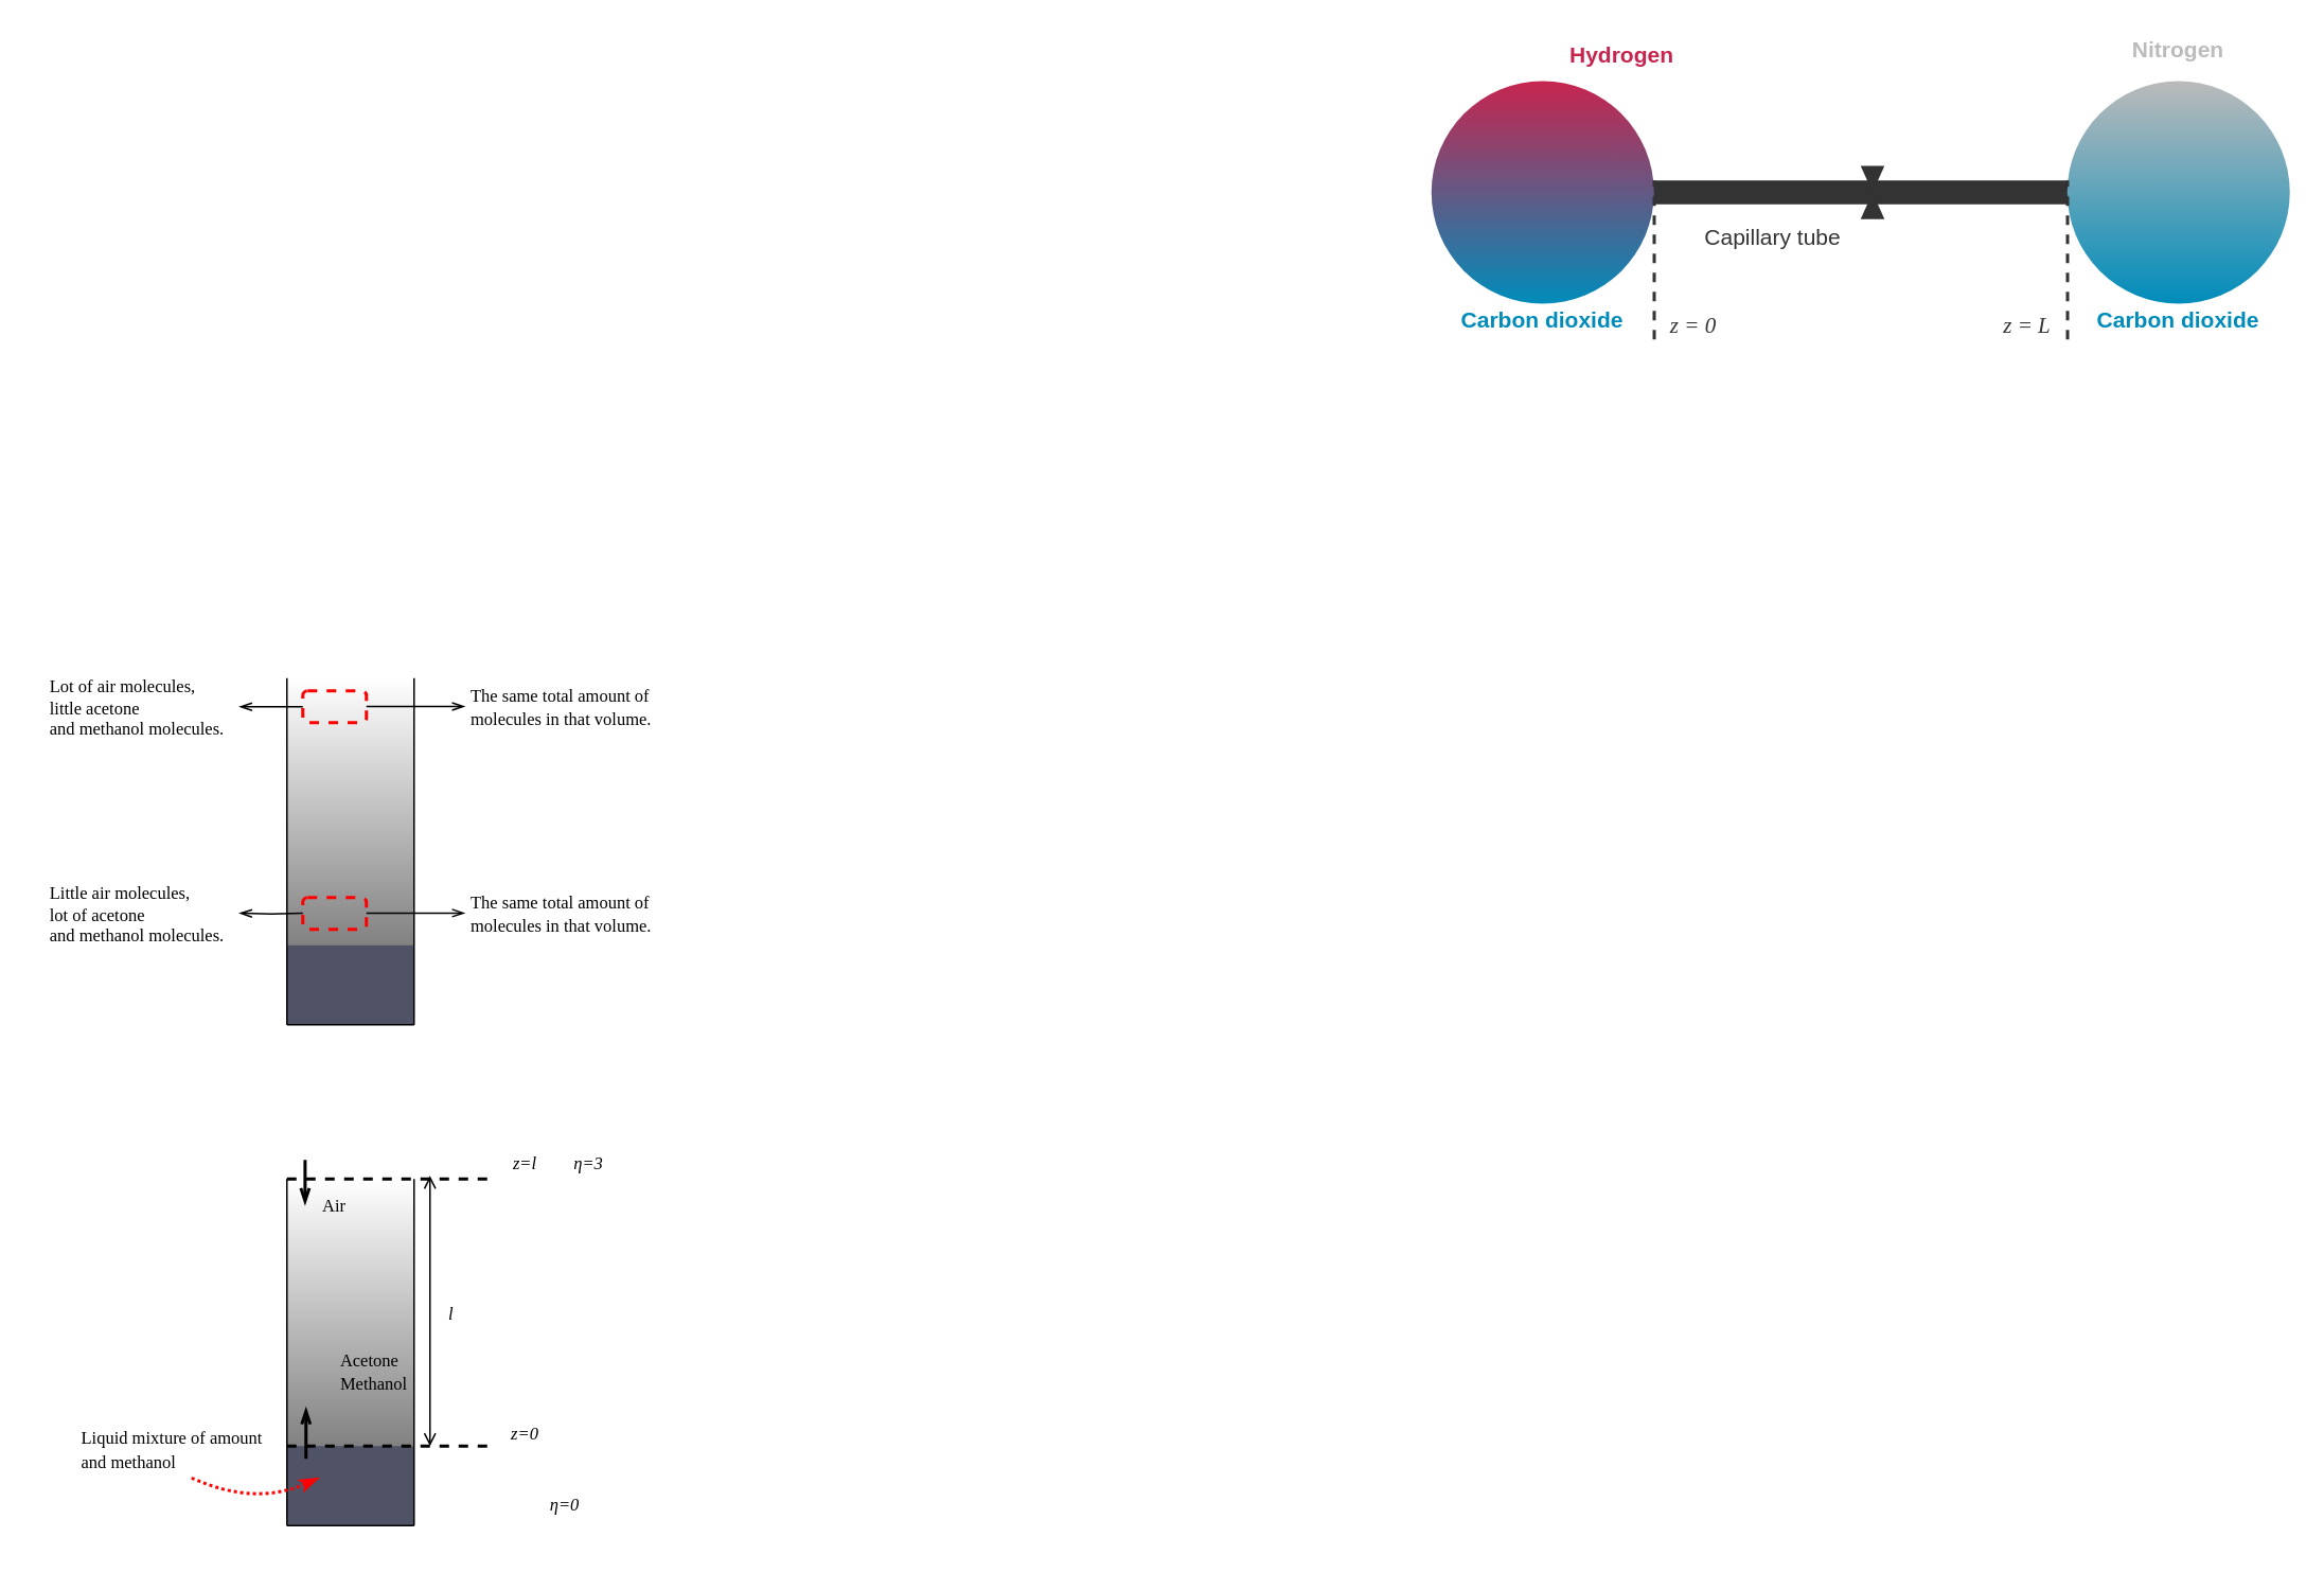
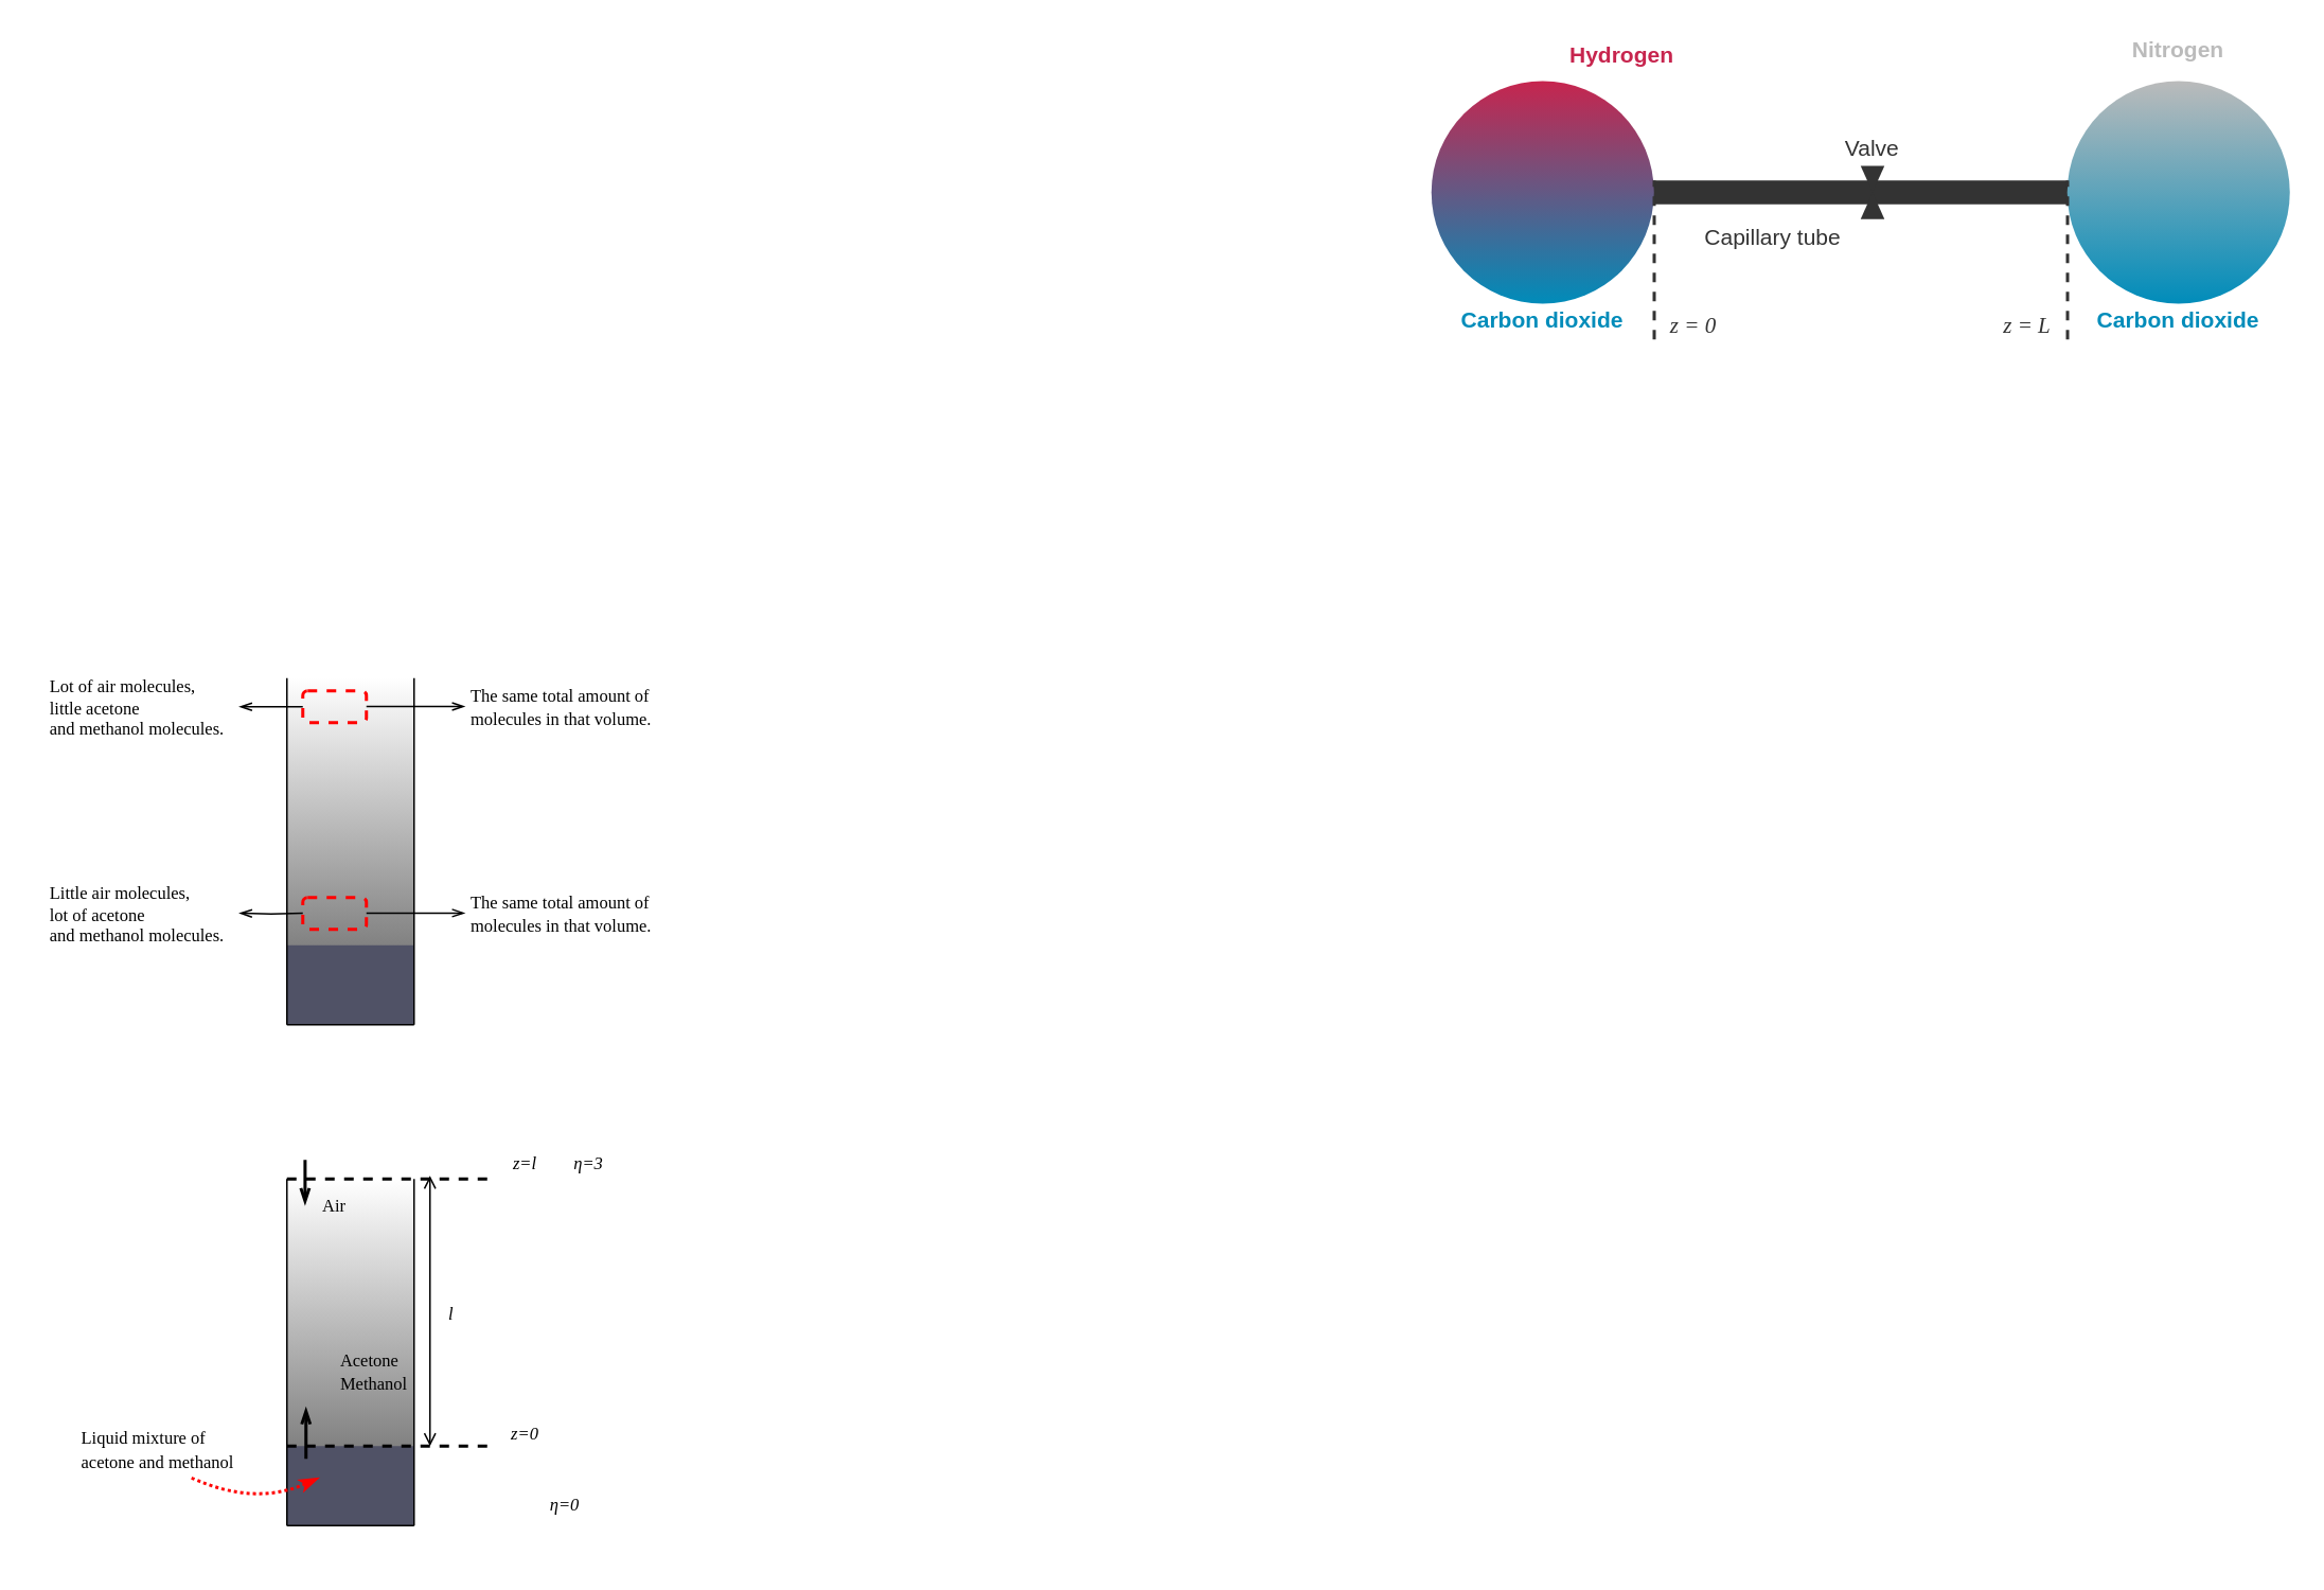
+ <mxCell id="51" value="&lt;font color=&quot;#333333&quot;&gt;&lt;span style=&quot;font-size: 14px&quot;&gt;Valve&lt;/span&gt;&lt;/font&gt;" style="text;html=1;strokeColor=none;fillColor=none;align=center;verticalAlign=middle;whiteSpace=wrap;rounded=0;shadow=0;sketch=0;" vertex="1" parent="1"><mxGeometry x="1150" y="82.75" width="55" height="21" as="geometry" /></mxCell>
- <mxCell id="32" value="&lt;div style=&quot;text-align: left&quot;&gt;&lt;font face=&quot;charter&quot;&gt;&lt;span style=&quot;font-size: 11px&quot;&gt;Liquid mixture of amount and methanol&lt;/span&gt;&lt;/font&gt;&lt;/div&gt;" style="text;html=1;strokeColor=none;fillColor=none;align=center;verticalAlign=middle;whiteSpace=wrap;rounded=0;" parent="1" vertex="1"><mxGeometry x="50" y="891" width="116" height="40" as="geometry" /></mxCell>
+ <mxCell id="32" value="&lt;div style=&quot;text-align: left&quot;&gt;&lt;font face=&quot;charter&quot;&gt;&lt;span style=&quot;font-size: 11px&quot;&gt;Liquid mixture of acetone and methanol&lt;/span&gt;&lt;/font&gt;&lt;/div&gt;" style="text;html=1;strokeColor=none;fillColor=none;align=center;verticalAlign=middle;whiteSpace=wrap;rounded=0;" parent="1" vertex="1"><mxGeometry x="50" y="891" width="116" height="40" as="geometry" /></mxCell>
